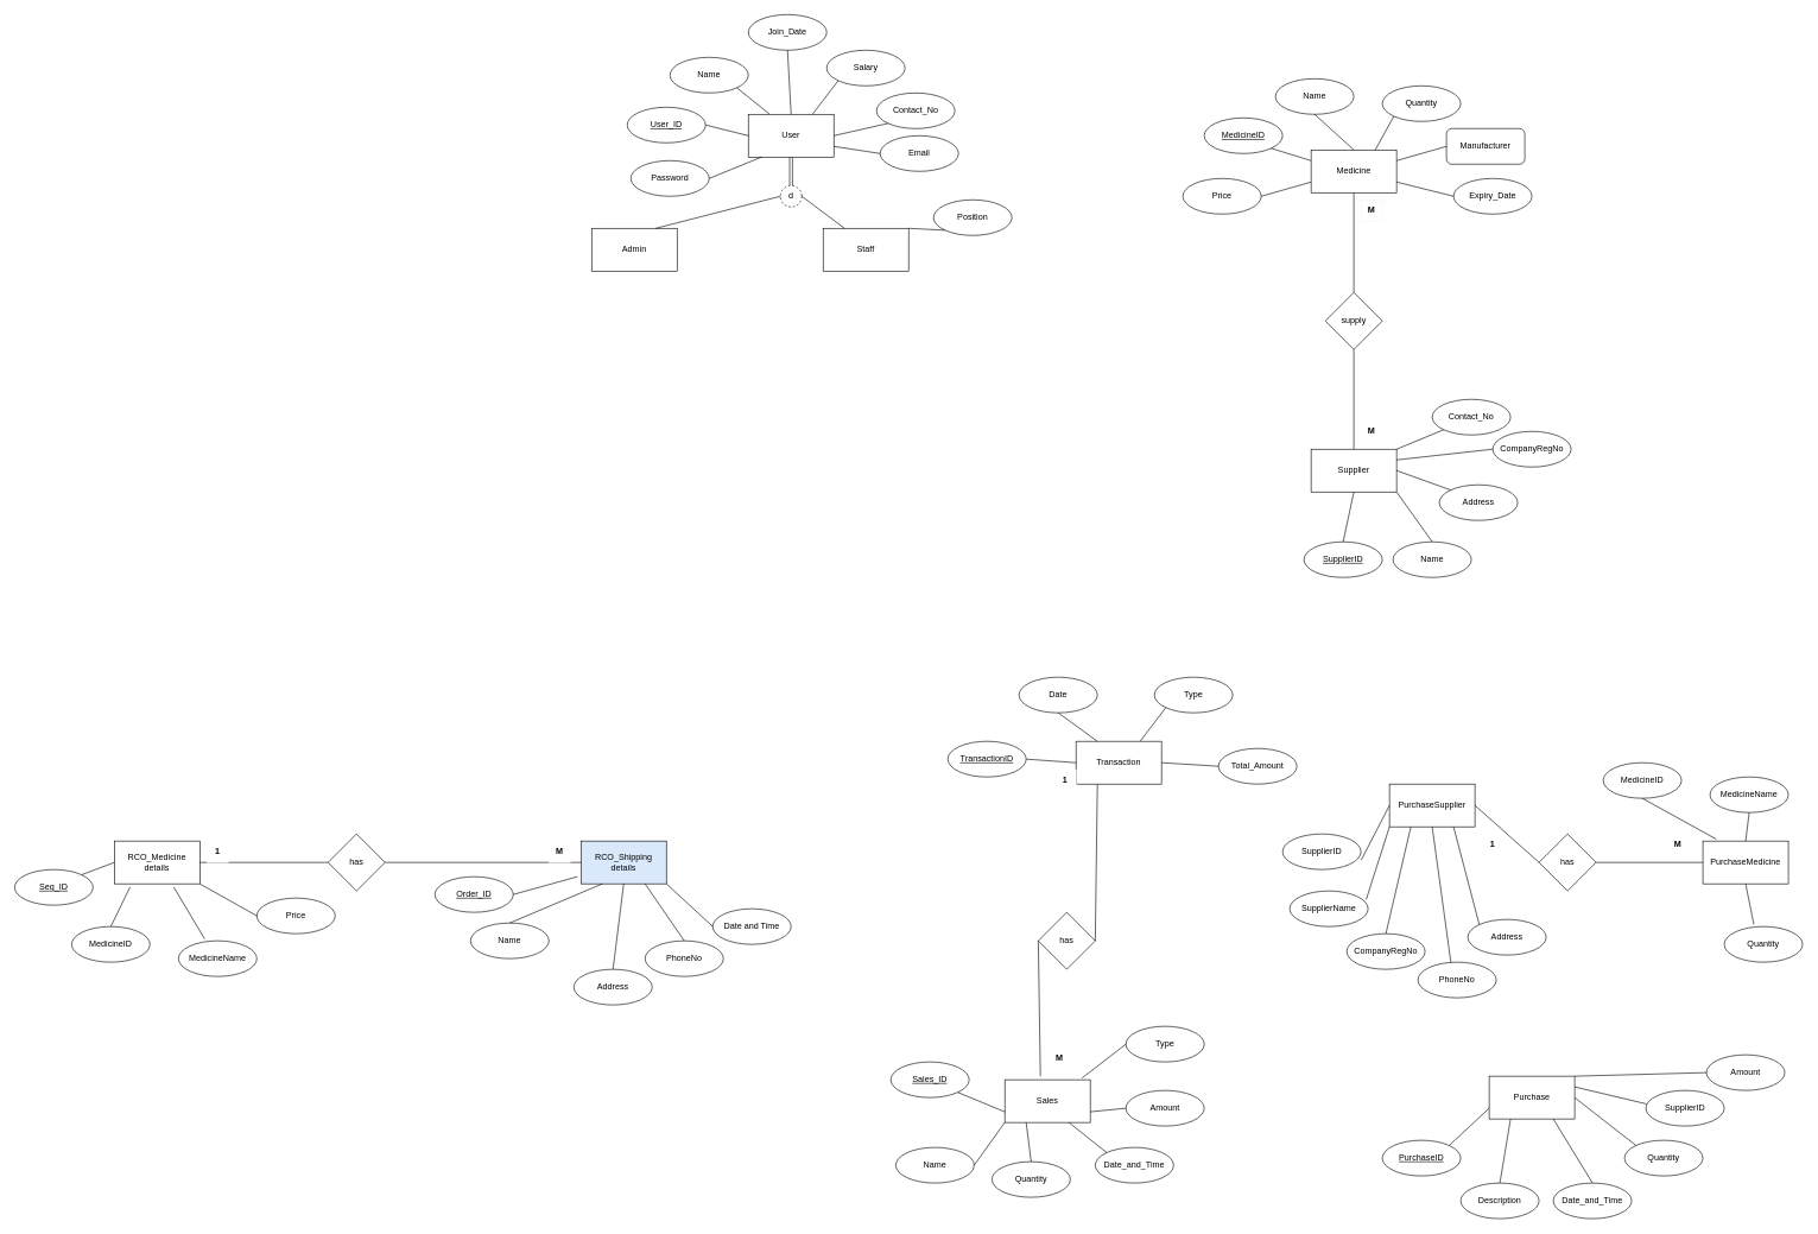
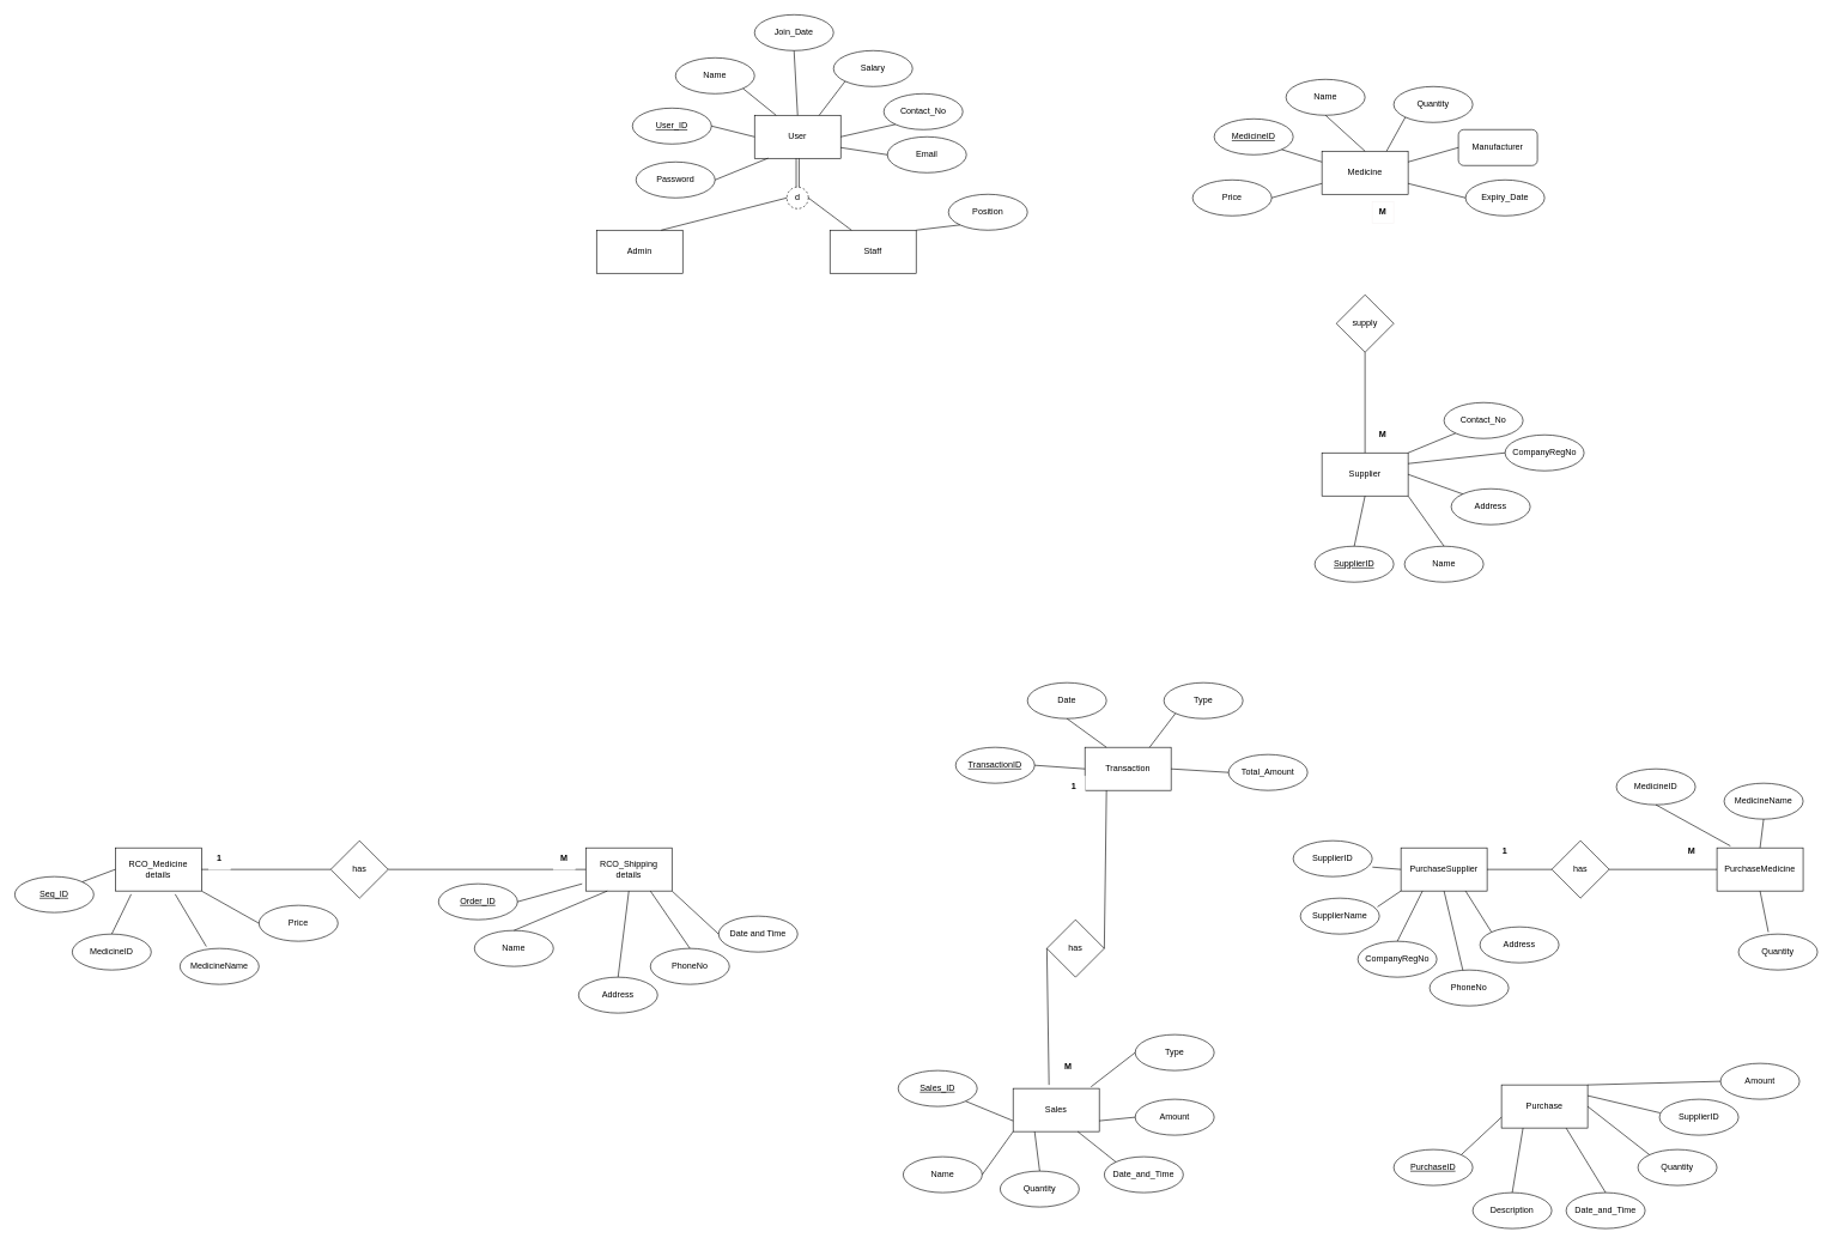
- <mxCell id="17" value="Position" style="ellipse;whiteSpace=wrap;html=1;" parent="1" vertex="1"><mxGeometry x="1310" y="280" width="110" height="50" as="geometry" /></mxCell>
+ <mxCell id="17" value="Position" style="ellipse;whiteSpace=wrap;html=1;" parent="1" vertex="1"><mxGeometry x="1320" y="270" width="110" height="50" as="geometry" /></mxCell>
- <mxCell id="82" value="" style="endArrow=none;html=1;rounded=0;entryX=0.5;entryY=0;entryDx=0;entryDy=0;exitX=0.5;exitY=1;exitDx=0;exitDy=0;" parent="1" source="21" target="83" edge="1"><mxGeometry width="50" height="50" relative="1" as="geometry"><mxPoint x="1850" y="265" as="sourcePoint" /><mxPoint x="1780" y="285" as="targetPoint" /></mxGeometry></mxCell>
- <mxCell id="115" value="PurchaseSupplier" style="rounded=0;whiteSpace=wrap;html=1;" parent="1" vertex="1"><mxGeometry x="1950" y="1100" width="120" height="60" as="geometry" /></mxCell>
+ <mxCell id="115" value="PurchaseSupplier" style="rounded=0;whiteSpace=wrap;html=1;" parent="1" vertex="1"><mxGeometry x="1950" y="1180" width="120" height="60" as="geometry" /></mxCell>
- <mxCell id="72" value="RCO_Shipping details" style="rounded=0;whiteSpace=wrap;html=1;fillColor=#dae8fc;" parent="1" vertex="1"><mxGeometry x="815" y="1180" width="120" height="60" as="geometry" /></mxCell>
+ <mxCell id="72" value="RCO_Shipping details" style="rounded=0;whiteSpace=wrap;html=1;" parent="1" vertex="1"><mxGeometry x="815" y="1180" width="120" height="60" as="geometry" /></mxCell>
